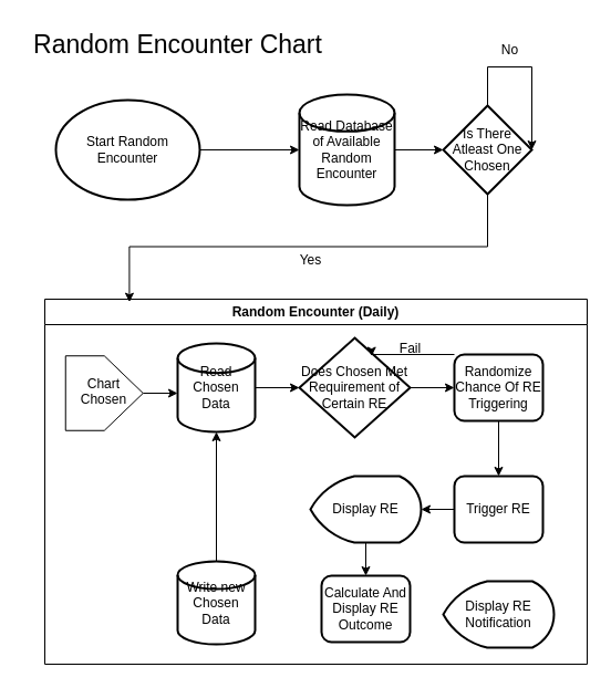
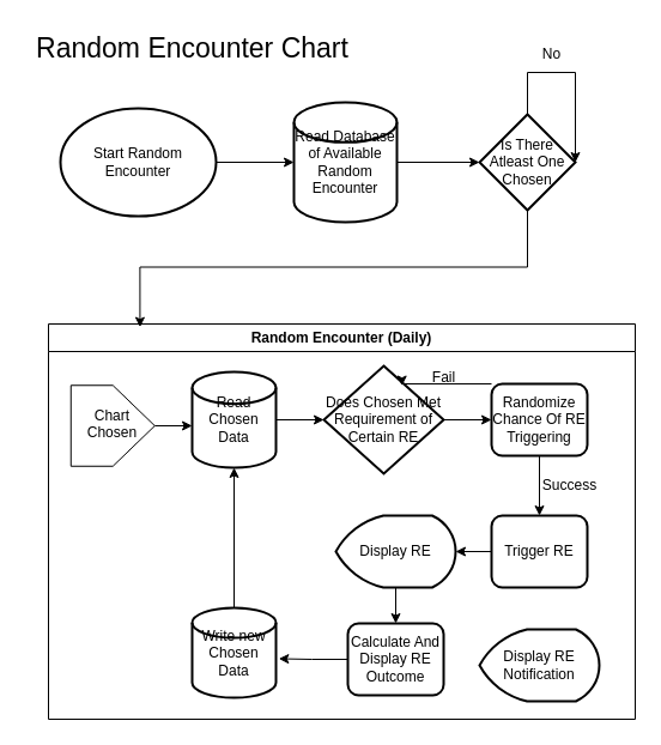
- <mxCell id="6" value="Read Database of Available Random Encounter" style="strokeWidth=2;html=1;shape=mxgraph.flowchart.database;whiteSpace=wrap;" vertex="1" parent="1"><mxGeometry x="270" y="85" width="86" height="100" as="geometry" /></mxCell>
+ <mxCell id="6" value="Read Database of Available Random Encounter" style="strokeWidth=2;html=1;shape=mxgraph.flowchart.database;whiteSpace=wrap;" vertex="1" parent="1"><mxGeometry x="245" y="85" width="86" height="100" as="geometry" /></mxCell>
- <mxCell id="32" value="Yes" style="text;html=1;align=center;verticalAlign=middle;resizable=0;points=[];autosize=1;strokeColor=none;fillColor=none;" vertex="1" parent="1"><mxGeometry x="260" y="220" width="40" height="30" as="geometry" /></mxCell>
+ <mxCell id="19" value="Success" style="text;html=1;align=center;verticalAlign=middle;resizable=0;points=[];autosize=1;strokeColor=none;fillColor=none;" vertex="1" parent="7"><mxGeometry x="400" y="120" width="70" height="30" as="geometry" /></mxCell>
+ <mxCell id="26" style="edgeStyle=orthogonalEdgeStyle;rounded=0;orthogonalLoop=1;jettySize=auto;html=1;entryX=1.033;entryY=0.566;entryDx=0;entryDy=0;entryPerimeter=0;" edge="1" parent="7" source="24" target="25"><mxGeometry relative="1" as="geometry" /></mxCell>
